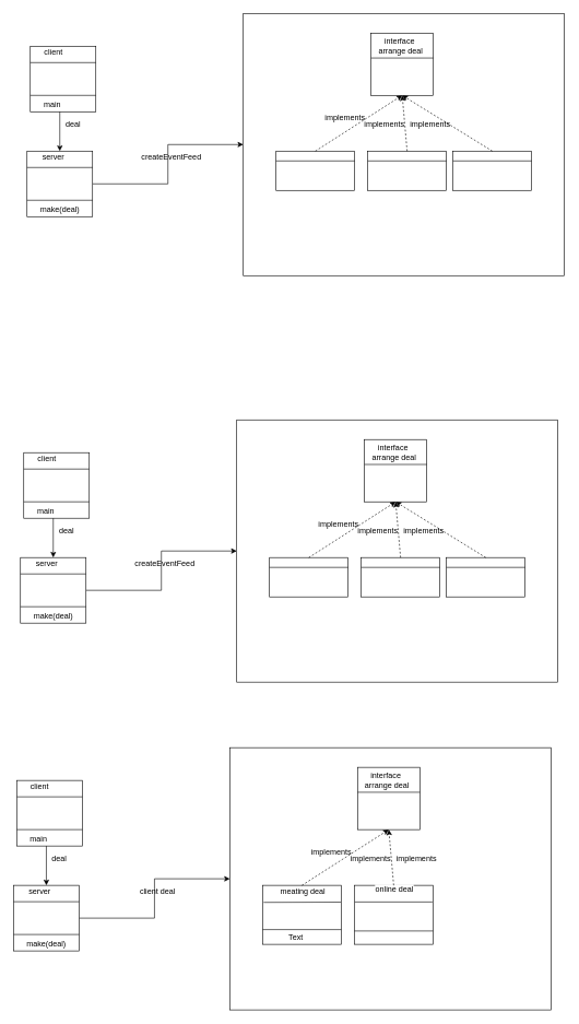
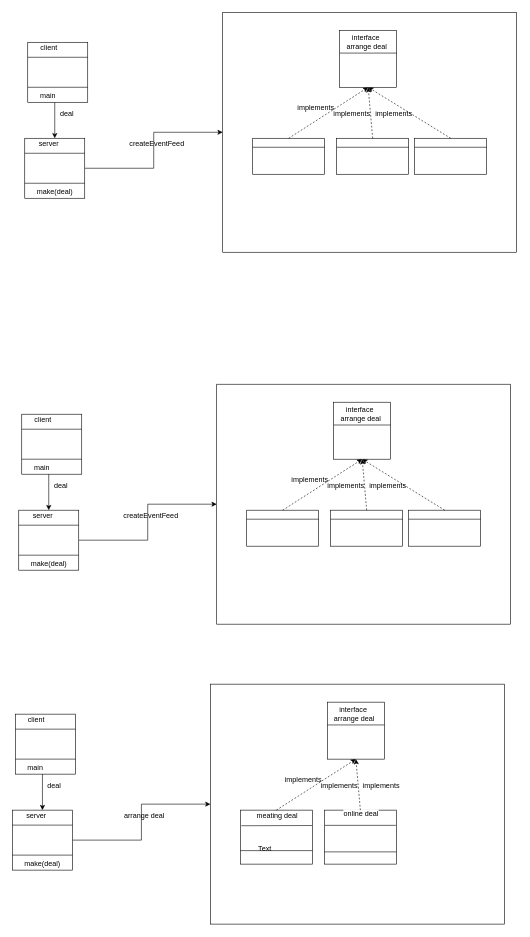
- <mxCell id="16" value="client deal" style="text;html=1;strokeColor=none;fillColor=none;align=center;verticalAlign=middle;whiteSpace=wrap;rounded=0;" vertex="1" parent="1"><mxGeometry x="190" y="1350" width="100" height="20" as="geometry" /></mxCell>
+ <mxCell id="16" value="arrange deal" style="text;html=1;strokeColor=none;fillColor=none;align=center;verticalAlign=middle;whiteSpace=wrap;rounded=0;" vertex="1" parent="1"><mxGeometry x="190" y="1350" width="100" height="20" as="geometry" /></mxCell>
- <mxCell id="92" value="Text" style="text;html=1;strokeColor=none;fillColor=none;align=center;verticalAlign=middle;whiteSpace=wrap;rounded=0;" vertex="1" parent="1"><mxGeometry x="430.5" y="1420" width="40" height="20" as="geometry" /></mxCell>
+ <mxCell id="92" value="Text" style="text;html=1;strokeColor=none;fillColor=none;align=center;verticalAlign=middle;whiteSpace=wrap;rounded=0;" vertex="1" parent="1"><mxGeometry x="420.5" y="1405" width="40" height="20" as="geometry" /></mxCell>
